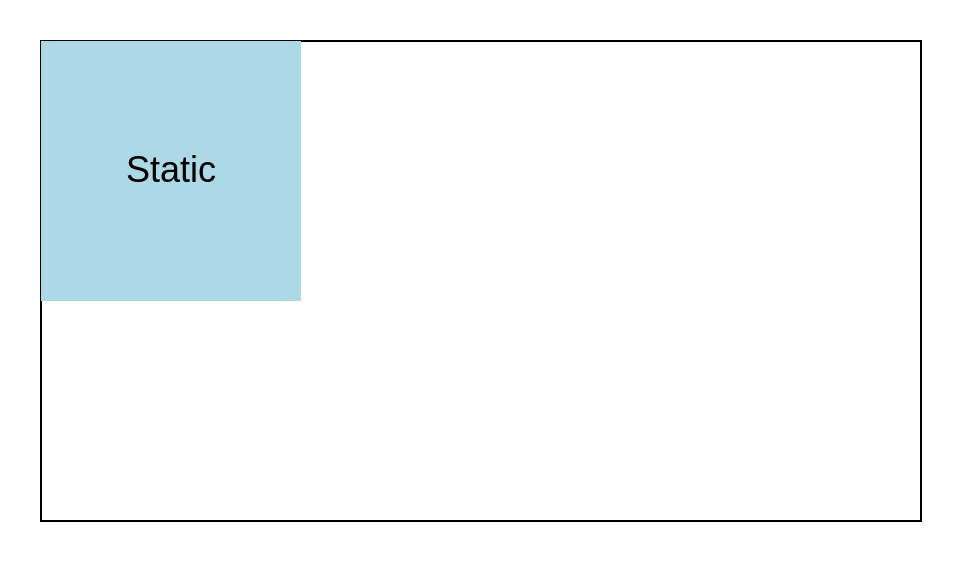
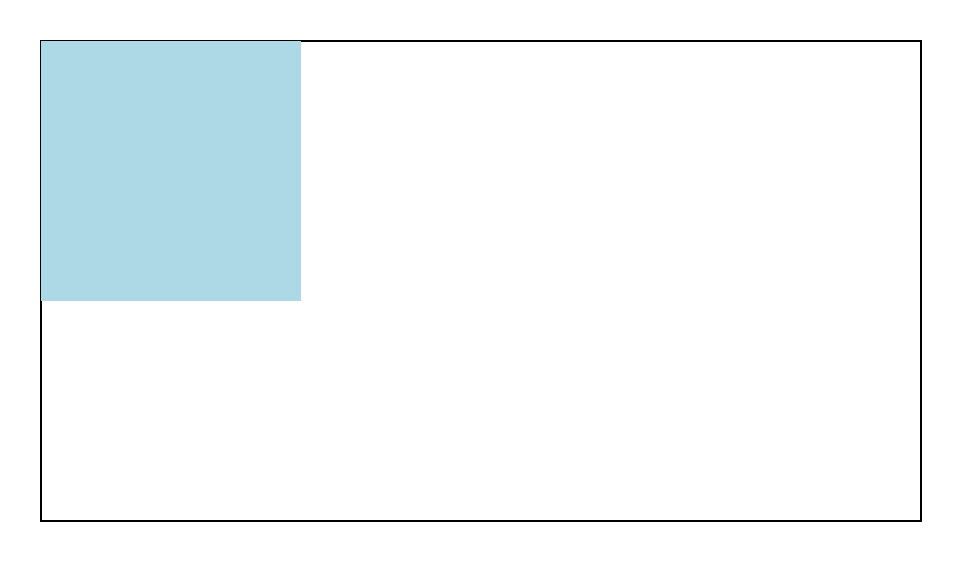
- <mxCell id="5" value="&lt;font&gt;Static&lt;/font&gt;" style="rounded=0;whiteSpace=wrap;html=1;strokeColor=none;fillColor=none;fontSize=18;" vertex="1" parent="3"><mxGeometry x="27.5" y="37.5" width="75" height="55" as="geometry" /></mxCell>
